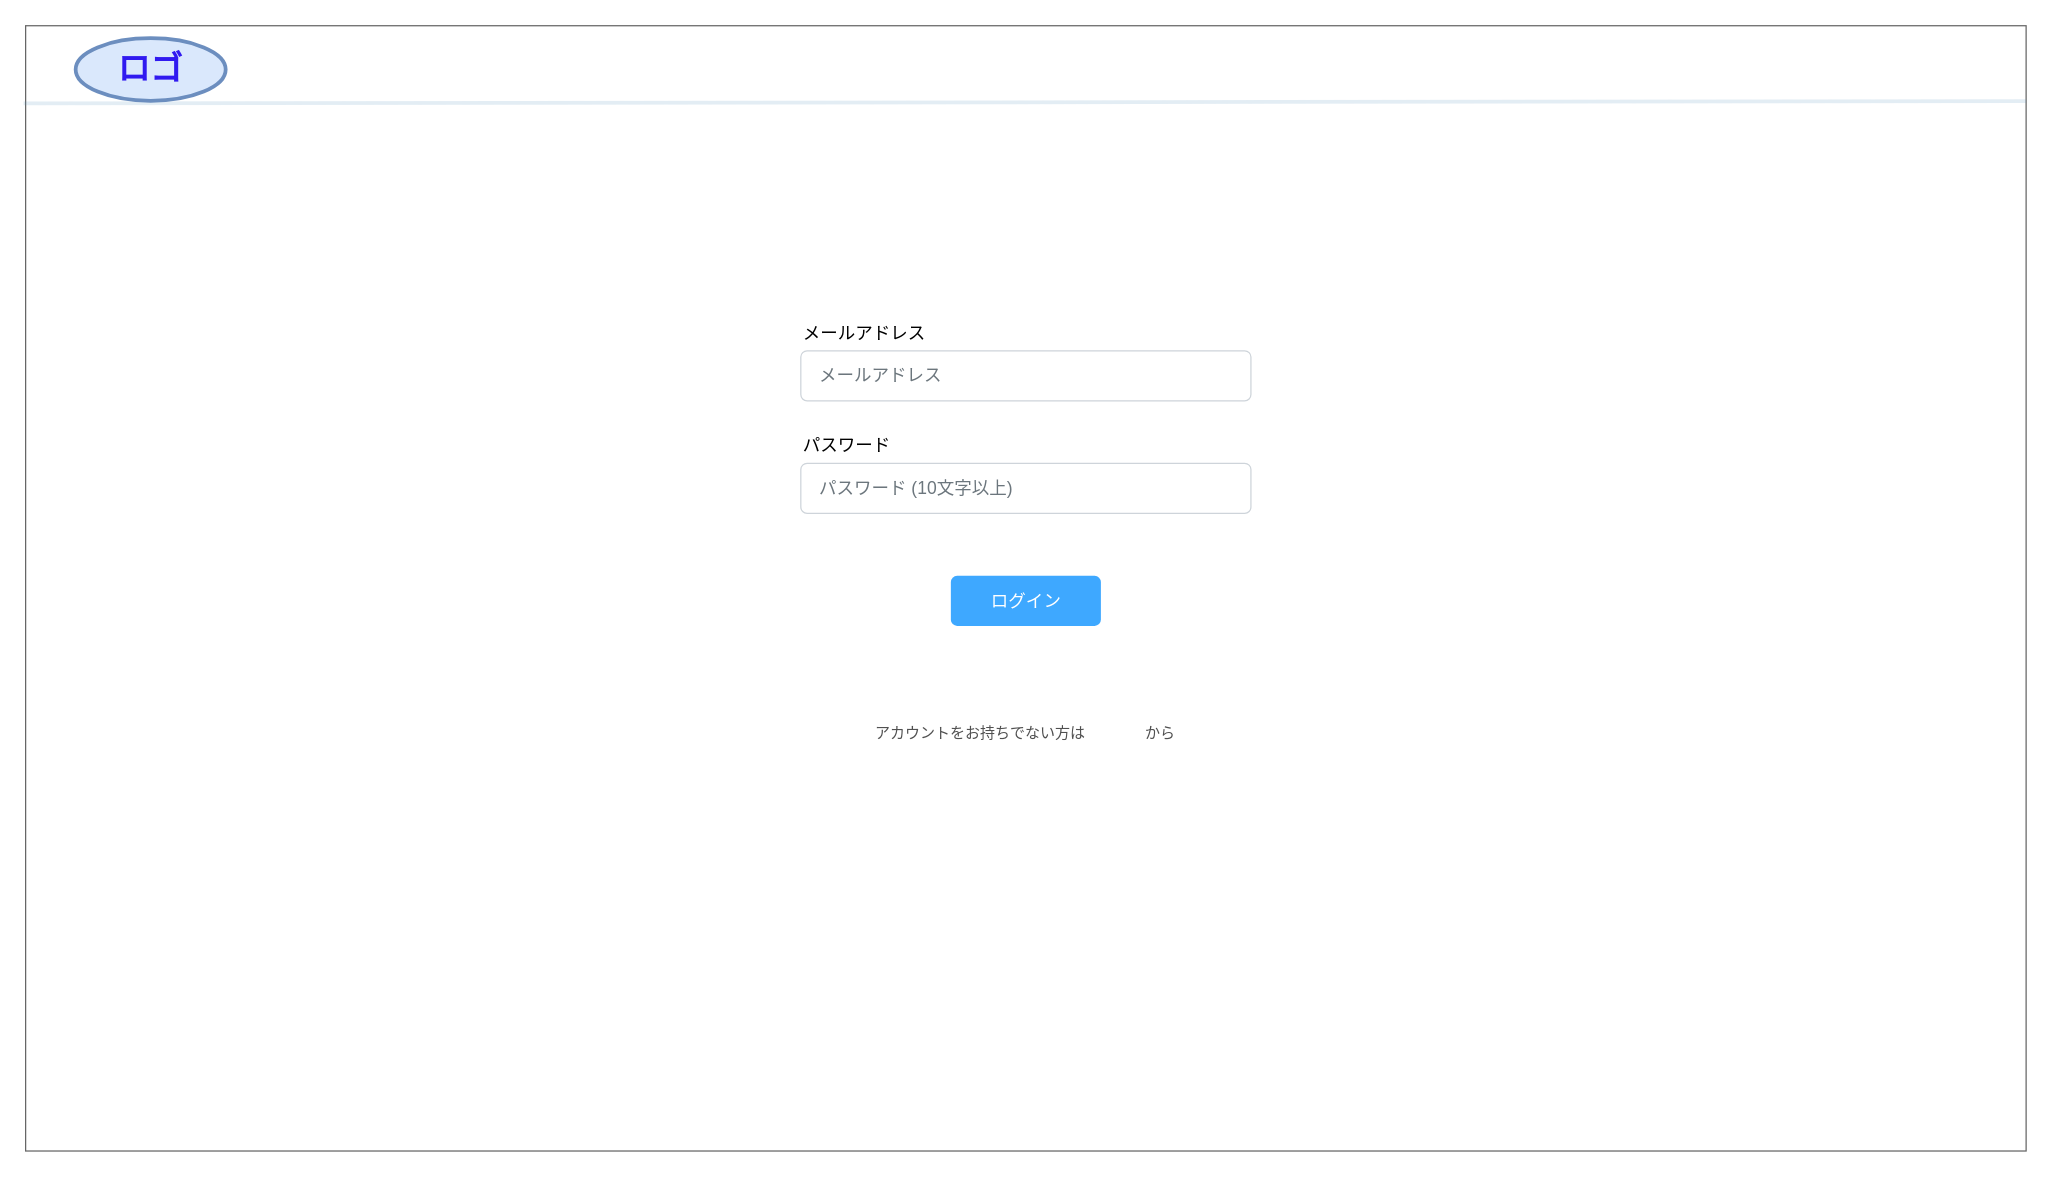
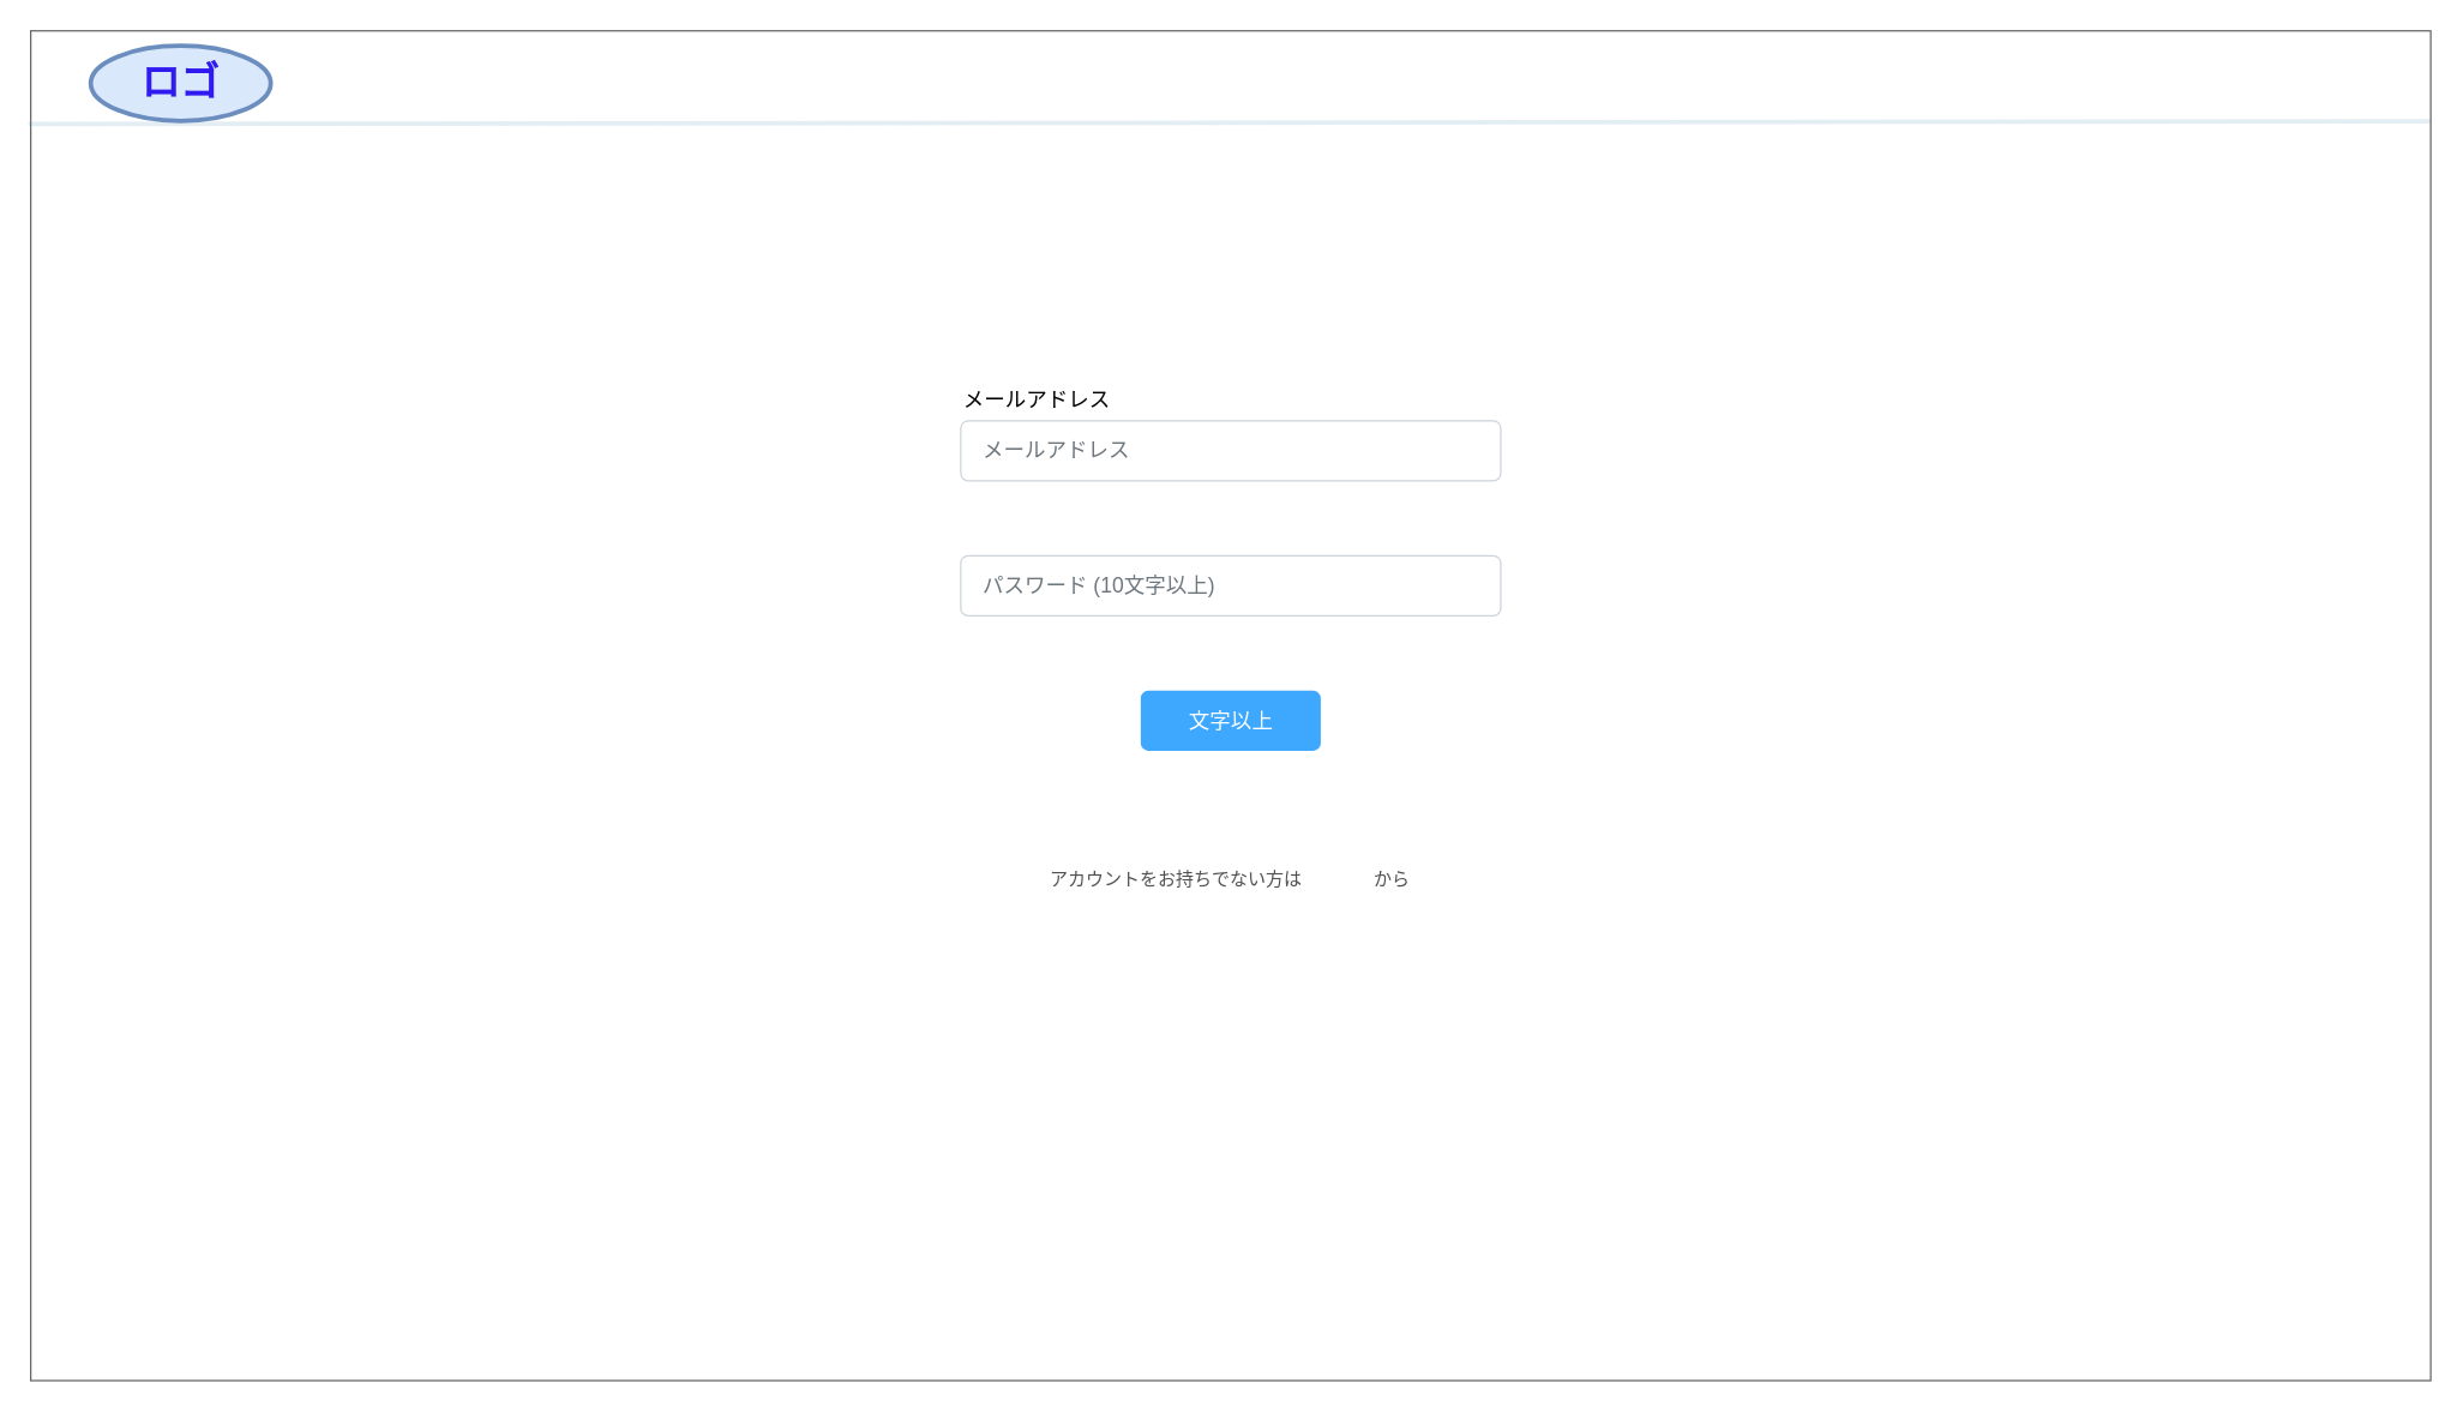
- <mxCell id="8" value="パスワード" style="fillColor=none;strokeColor=none;align=left;fontSize=14;fontColor=#000000;" parent="7" vertex="1"><mxGeometry width="360" height="30" as="geometry" /></mxCell>
- <mxCell id="3" value="ログイン" style="html=1;shadow=0;dashed=0;shape=mxgraph.bootstrap.rrect;rSize=5;fillColor=#3ea8ff;strokeColor=none;align=center;spacing=15;fontSize=14;fontColor=#ffffff;" parent="1" vertex="1"><mxGeometry x="760" y="460" width="120" height="40" as="geometry" /></mxCell>
+ <mxCell id="3" value="文字以上" style="html=1;shadow=0;dashed=0;shape=mxgraph.bootstrap.rrect;rSize=5;fillColor=#3ea8ff;strokeColor=none;align=center;spacing=15;fontSize=14;fontColor=#ffffff;" parent="1" vertex="1"><mxGeometry x="760" y="460" width="120" height="40" as="geometry" /></mxCell>
